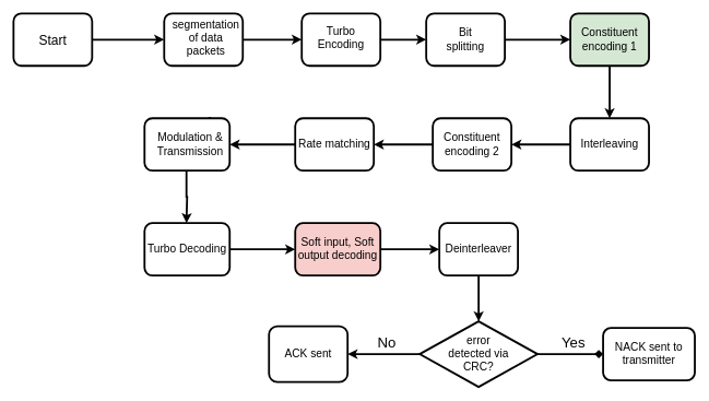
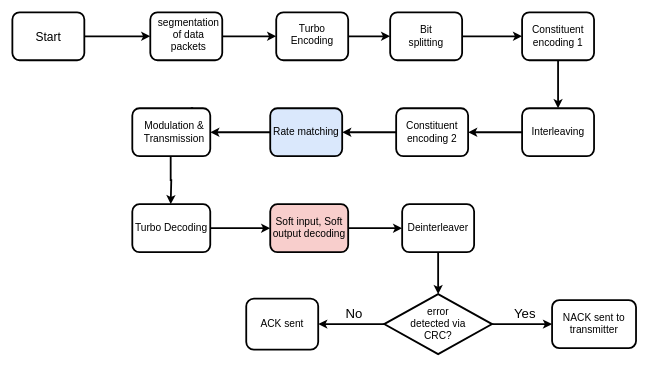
- <mxCell id="20" value="&lt;font style=&quot;font-size: 17px;&quot;&gt;Constituent encoding 1&lt;/font&gt;" style="rounded=1;whiteSpace=wrap;html=1;strokeWidth=3;fillColor=#d5e8d4;" vertex="1" parent="1"><mxGeometry x="870" y="20" width="120" height="80" as="geometry" /></mxCell>
+ <mxCell id="20" value="&lt;font style=&quot;font-size: 17px;&quot;&gt;Constituent encoding 1&lt;/font&gt;" style="rounded=1;whiteSpace=wrap;html=1;strokeWidth=3;" vertex="1" parent="1"><mxGeometry x="870" y="20" width="120" height="80" as="geometry" /></mxCell>
- <mxCell id="19" value="&lt;font style=&quot;font-size: 17px;&quot;&gt;Rate matching&lt;/font&gt;" style="rounded=1;whiteSpace=wrap;html=1;strokeWidth=3;" vertex="1" parent="1"><mxGeometry x="450" y="180" width="120" height="80" as="geometry" /></mxCell>
+ <mxCell id="19" value="&lt;font style=&quot;font-size: 17px;&quot;&gt;Rate matching&lt;/font&gt;" style="rounded=1;whiteSpace=wrap;html=1;strokeWidth=3;fillColor=#dae8fc;" vertex="1" parent="1"><mxGeometry x="450" y="180" width="120" height="80" as="geometry" /></mxCell>
- <mxCell id="27" value="" style="endArrow=diamond;html=1;rounded=0;exitX=1;exitY=0.5;exitDx=0;exitDy=0;entryX=0;entryY=0.5;entryDx=0;entryDy=0;strokeWidth=3;" edge="1" parent="1" source="22" target="24"><mxGeometry width="50" height="50" relative="1" as="geometry"><mxPoint x="840" y="690" as="sourcePoint" /><mxPoint x="890" y="640" as="targetPoint" /></mxGeometry></mxCell>
+ <mxCell id="27" value="" style="endArrow=classic;html=1;rounded=0;exitX=1;exitY=0.5;exitDx=0;exitDy=0;entryX=0;entryY=0.5;entryDx=0;entryDy=0;strokeWidth=3;" edge="1" parent="1" source="22" target="24"><mxGeometry width="50" height="50" relative="1" as="geometry"><mxPoint x="840" y="690" as="sourcePoint" /><mxPoint x="890" y="640" as="targetPoint" /></mxGeometry></mxCell>
